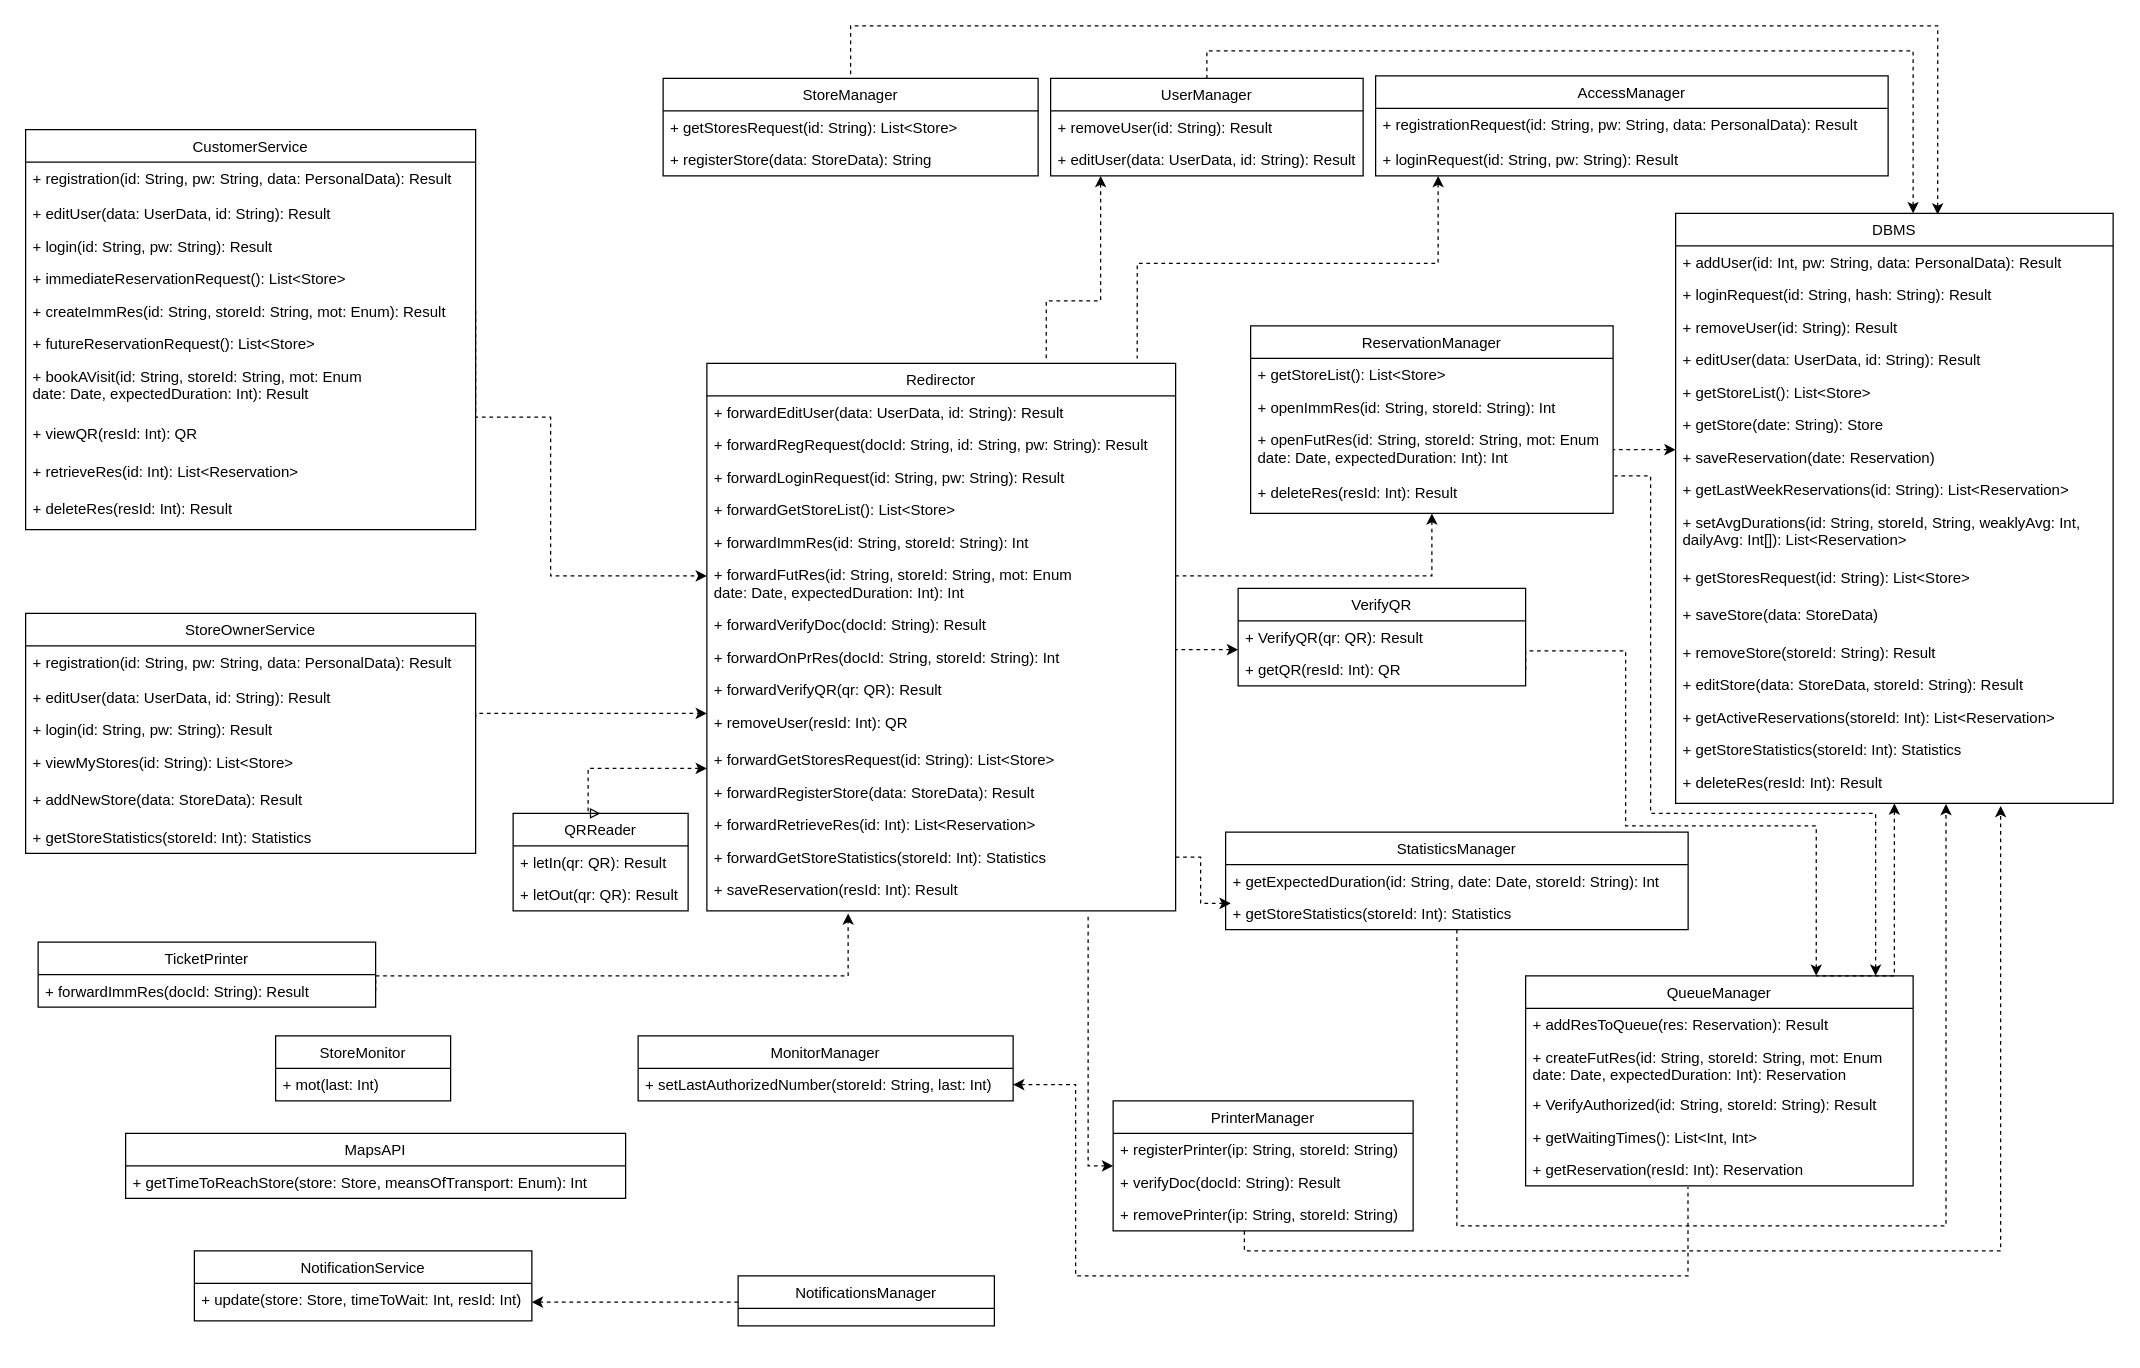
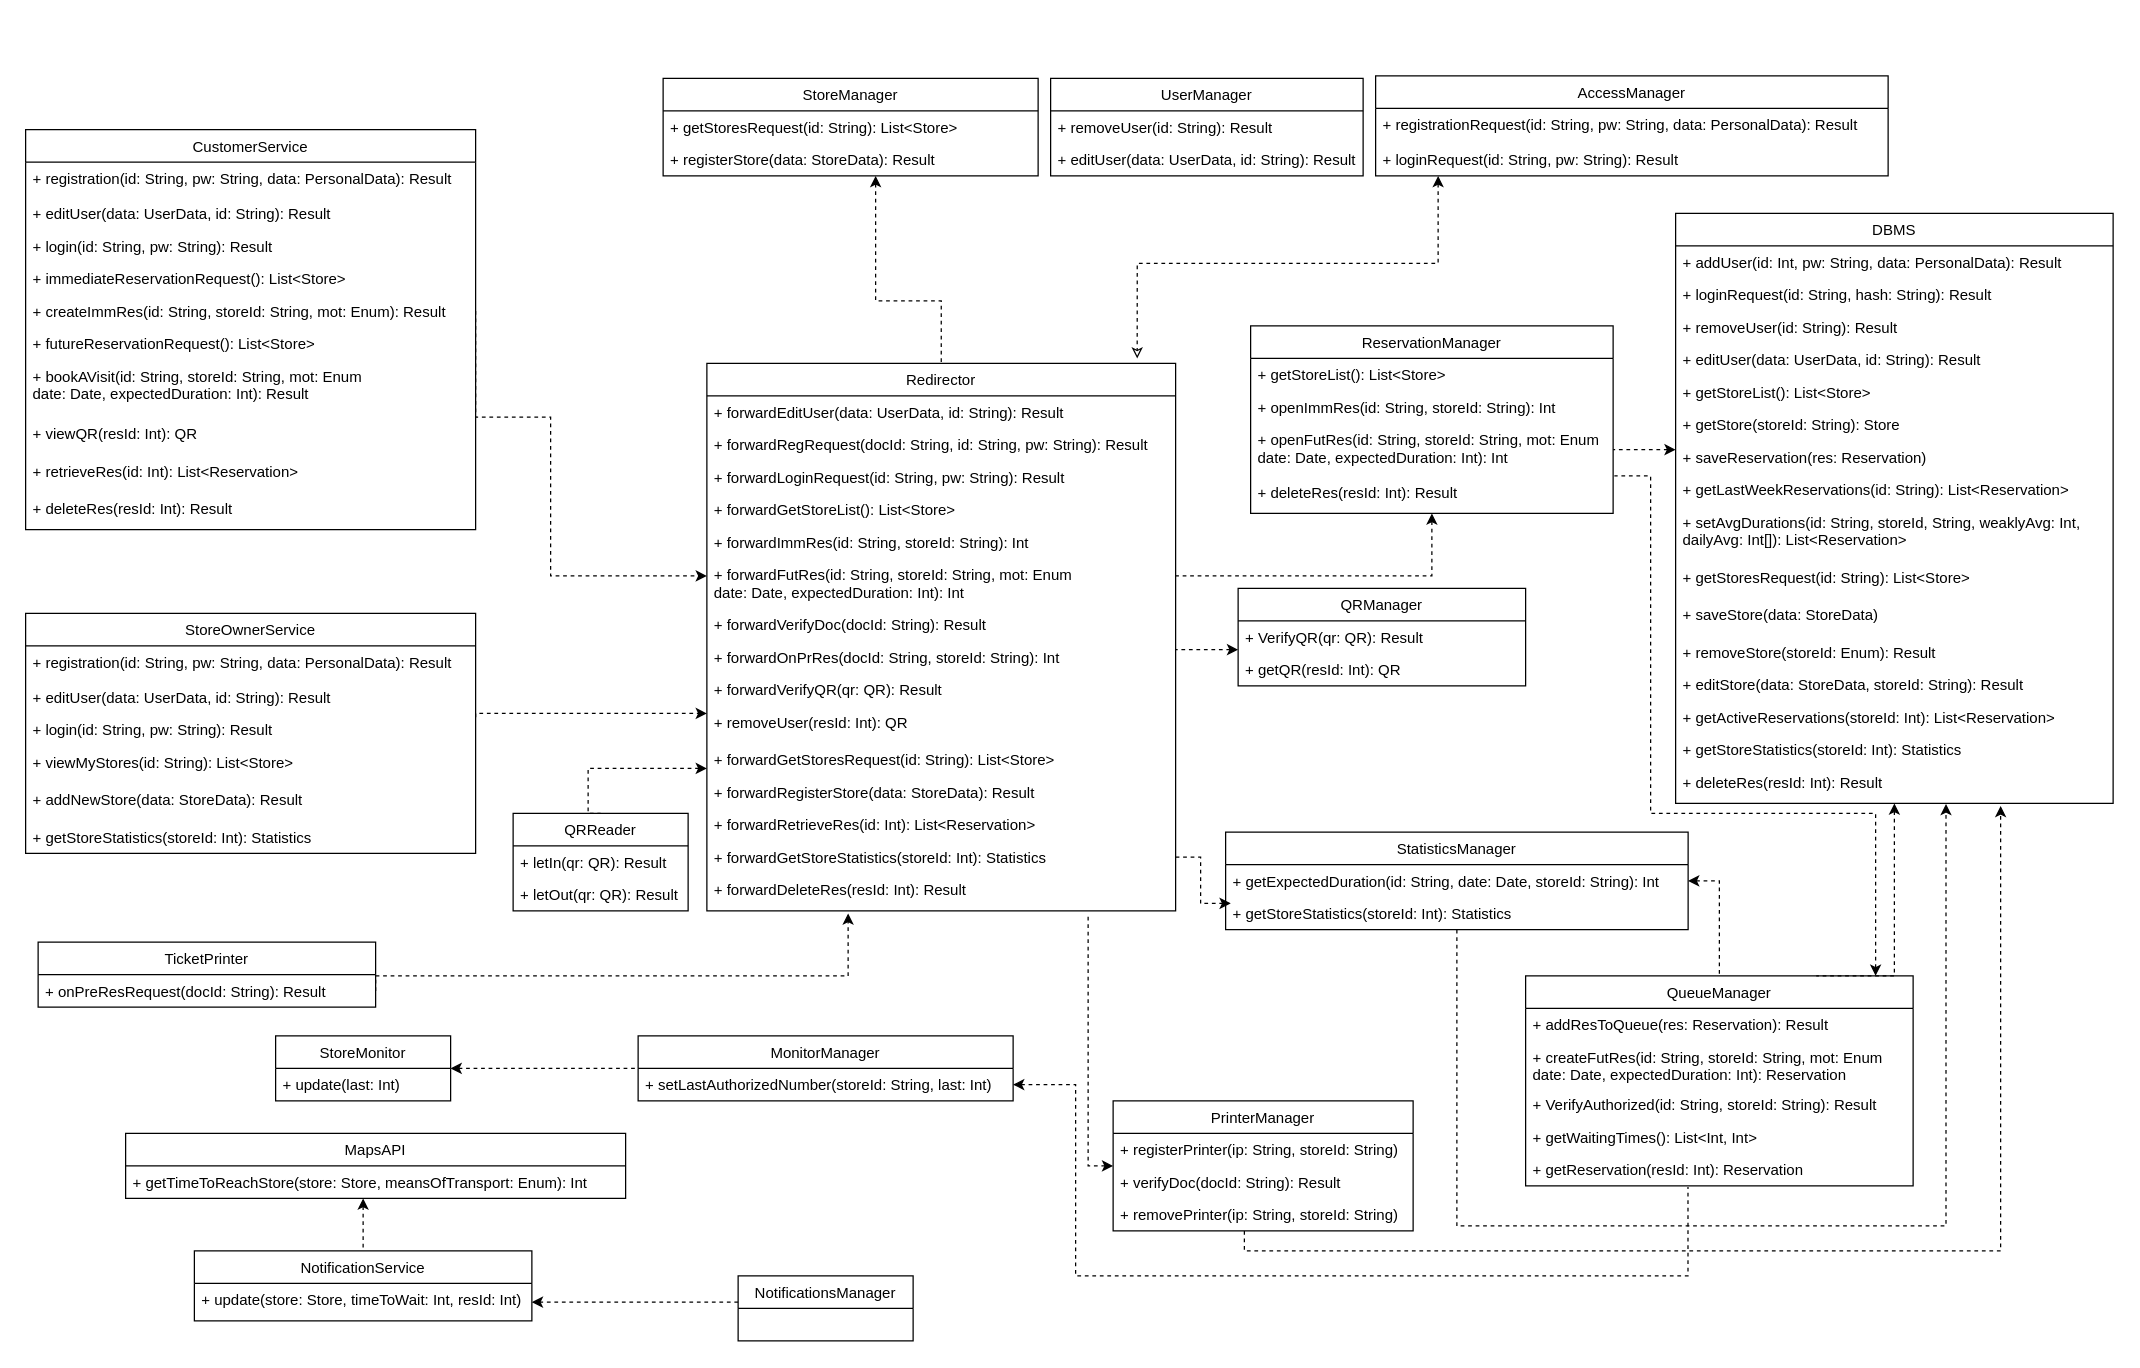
- <mxCell id="61" style="edgeStyle=orthogonalEdgeStyle;rounded=0;orthogonalLoop=1;jettySize=auto;html=1;startArrow=classic;startFill=1;endArrow=none;endFill=0;exitX=0.599;exitY=0.002;exitDx=0;exitDy=0;exitPerimeter=0;dashed=1;entryX=0.5;entryY=0;entryDx=0;entryDy=0;" parent="1" source="63" edge="1" target="29"><mxGeometry relative="1" as="geometry"><Array as="points"><mxPoint x="1550" y="20" /><mxPoint x="680" y="20" /></Array><mxPoint x="700" y="110" as="targetPoint" /></mxGeometry></mxCell>
- <mxCell id="60" style="edgeStyle=orthogonalEdgeStyle;rounded=0;orthogonalLoop=1;jettySize=auto;html=1;entryX=0.5;entryY=0;entryDx=0;entryDy=0;startArrow=classic;startFill=1;endArrow=none;endFill=0;dashed=1;" parent="1" source="63" target="85" edge="1"><mxGeometry relative="1" as="geometry"><Array as="points"><mxPoint x="1530" y="40" /><mxPoint x="965" y="40" /></Array></mxGeometry></mxCell>
- <mxCell id="31" value="+ registerStore(data: StoreData): String" style="text;strokeColor=none;fillColor=none;align=left;verticalAlign=top;spacingLeft=4;spacingRight=4;overflow=hidden;rotatable=0;points=[[0,0.5],[1,0.5]];portConstraint=eastwest;" parent="29" vertex="1"><mxGeometry y="52" width="300" height="26" as="geometry" /></mxCell>
+ <mxCell id="31" value="+ registerStore(data: StoreData): Result" style="text;strokeColor=none;fillColor=none;align=left;verticalAlign=top;spacingLeft=4;spacingRight=4;overflow=hidden;rotatable=0;points=[[0,0.5],[1,0.5]];portConstraint=eastwest;" parent="29" vertex="1"><mxGeometry y="52" width="300" height="26" as="geometry" /></mxCell>
- <mxCell id="84" style="edgeStyle=orthogonalEdgeStyle;rounded=0;orthogonalLoop=1;jettySize=auto;html=1;entryX=0.724;entryY=-0.006;entryDx=0;entryDy=0;entryPerimeter=0;startArrow=classic;startFill=1;endArrow=none;endFill=0;dashed=1;" parent="1" source="85" target="4" edge="1"><mxGeometry relative="1" as="geometry"><Array as="points"><mxPoint x="880" y="240" /><mxPoint x="837" y="240" /></Array></mxGeometry></mxCell>
+ <mxCell id="28" style="edgeStyle=orthogonalEdgeStyle;rounded=0;orthogonalLoop=1;jettySize=auto;html=1;entryX=0.5;entryY=0;entryDx=0;entryDy=0;startArrow=classic;startFill=1;endArrow=none;endFill=0;dashed=1;" parent="1" source="29" target="4" edge="1"><mxGeometry relative="1" as="geometry"><Array as="points"><mxPoint x="700" y="240" /><mxPoint x="753" y="240" /></Array></mxGeometry></mxCell>
- <mxCell id="80" style="edgeStyle=orthogonalEdgeStyle;rounded=0;orthogonalLoop=1;jettySize=auto;html=1;entryX=0.918;entryY=-0.009;entryDx=0;entryDy=0;entryPerimeter=0;startArrow=classic;startFill=1;endArrow=none;endFill=0;dashed=1;" parent="1" source="81" target="4" edge="1"><mxGeometry relative="1" as="geometry"><Array as="points"><mxPoint x="1150" y="210" /><mxPoint x="909" y="210" /></Array></mxGeometry></mxCell>
+ <mxCell id="80" style="edgeStyle=orthogonalEdgeStyle;rounded=0;orthogonalLoop=1;jettySize=auto;html=1;entryX=0.918;entryY=-0.009;entryDx=0;entryDy=0;entryPerimeter=0;startArrow=classic;startFill=1;endArrow=classic;endFill=0;dashed=1;" parent="1" source="81" target="4" edge="1"><mxGeometry relative="1" as="geometry"><Array as="points"><mxPoint x="1150" y="210" /><mxPoint x="909" y="210" /></Array></mxGeometry></mxCell>
- <mxCell id="69" value="+ getStore(date: String): Store " style="text;strokeColor=none;fillColor=none;align=left;verticalAlign=top;spacingLeft=4;spacingRight=4;overflow=hidden;rotatable=0;points=[[0,0.5],[1,0.5]];portConstraint=eastwest;" parent="63" vertex="1"><mxGeometry y="156" width="350" height="26" as="geometry" /></mxCell>
+ <mxCell id="69" value="+ getStore(storeId: String): Store " style="text;strokeColor=none;fillColor=none;align=left;verticalAlign=top;spacingLeft=4;spacingRight=4;overflow=hidden;rotatable=0;points=[[0,0.5],[1,0.5]];portConstraint=eastwest;" parent="63" vertex="1"><mxGeometry y="156" width="350" height="26" as="geometry" /></mxCell>
- <mxCell id="70" value="+ saveReservation(date: Reservation)" style="text;strokeColor=none;fillColor=none;align=left;verticalAlign=top;spacingLeft=4;spacingRight=4;overflow=hidden;rotatable=0;points=[[0,0.5],[1,0.5]];portConstraint=eastwest;" parent="63" vertex="1"><mxGeometry y="182" width="350" height="26" as="geometry" /></mxCell>
+ <mxCell id="70" value="+ saveReservation(res: Reservation)" style="text;strokeColor=none;fillColor=none;align=left;verticalAlign=top;spacingLeft=4;spacingRight=4;overflow=hidden;rotatable=0;points=[[0,0.5],[1,0.5]];portConstraint=eastwest;" parent="63" vertex="1"><mxGeometry y="182" width="350" height="26" as="geometry" /></mxCell>
- <mxCell id="57" value="VerifyQR" style="swimlane;fontStyle=0;childLayout=stackLayout;horizontal=1;startSize=26;fillColor=none;horizontalStack=0;resizeParent=1;resizeParentMax=0;resizeLast=0;collapsible=1;marginBottom=0;" parent="1" vertex="1"><mxGeometry x="990" y="470" width="230" height="78" as="geometry" /></mxCell>
+ <mxCell id="57" value="QRManager" style="swimlane;fontStyle=0;childLayout=stackLayout;horizontal=1;startSize=26;fillColor=none;horizontalStack=0;resizeParent=1;resizeParentMax=0;resizeLast=0;collapsible=1;marginBottom=0;" parent="1" vertex="1"><mxGeometry x="990" y="470" width="230" height="78" as="geometry" /></mxCell>
- <mxCell id="75" value="+ removeStore(storeId: String): Result" style="text;strokeColor=none;fillColor=none;align=left;verticalAlign=top;spacingLeft=4;spacingRight=4;overflow=hidden;rotatable=0;points=[[0,0.5],[1,0.5]];portConstraint=eastwest;" parent="63" vertex="1"><mxGeometry y="338" width="350" height="26" as="geometry" /></mxCell>
+ <mxCell id="75" value="+ removeStore(storeId: Enum): Result" style="text;strokeColor=none;fillColor=none;align=left;verticalAlign=top;spacingLeft=4;spacingRight=4;overflow=hidden;rotatable=0;points=[[0,0.5],[1,0.5]];portConstraint=eastwest;" parent="63" vertex="1"><mxGeometry y="338" width="350" height="26" as="geometry" /></mxCell>
- <mxCell id="2" style="edgeStyle=orthogonalEdgeStyle;rounded=0;orthogonalLoop=1;jettySize=auto;html=1;entryX=0.5;entryY=0;entryDx=0;entryDy=0;startArrow=classic;startFill=1;endArrow=block;endFill=0;dashed=1;" parent="1" source="4" target="21" edge="1"><mxGeometry relative="1" as="geometry"><Array as="points"><mxPoint x="470" y="614" /></Array></mxGeometry></mxCell>
+ <mxCell id="2" style="edgeStyle=orthogonalEdgeStyle;rounded=0;orthogonalLoop=1;jettySize=auto;html=1;entryX=0.5;entryY=0;entryDx=0;entryDy=0;startArrow=classic;startFill=1;endArrow=none;endFill=0;dashed=1;" parent="1" source="4" target="21" edge="1"><mxGeometry relative="1" as="geometry"><Array as="points"><mxPoint x="470" y="614" /></Array></mxGeometry></mxCell>
- <mxCell id="44" style="edgeStyle=orthogonalEdgeStyle;rounded=0;orthogonalLoop=1;jettySize=auto;html=1;entryX=1;entryY=0.5;entryDx=0;entryDy=0;startArrow=classic;startFill=1;endArrow=none;endFill=0;exitX=0.75;exitY=0;exitDx=0;exitDy=0;dashed=1;" parent="1" source="94" target="59" edge="1"><mxGeometry relative="1" as="geometry"><Array as="points"><mxPoint x="1453" y="660" /><mxPoint x="1300" y="660" /><mxPoint x="1300" y="520" /><mxPoint x="1220" y="520" /></Array></mxGeometry></mxCell>
- <mxCell id="19" value="+ saveReservation(resId: Int): Result" style="text;strokeColor=none;fillColor=none;align=left;verticalAlign=top;spacingLeft=4;spacingRight=4;overflow=hidden;rotatable=0;points=[[0,0.5],[1,0.5]];portConstraint=eastwest;" vertex="1" parent="4"><mxGeometry y="408" width="375" height="30" as="geometry" /></mxCell>
+ <mxCell id="19" value="+ forwardDeleteRes(resId: Int): Result" style="text;strokeColor=none;fillColor=none;align=left;verticalAlign=top;spacingLeft=4;spacingRight=4;overflow=hidden;rotatable=0;points=[[0,0.5],[1,0.5]];portConstraint=eastwest;" vertex="1" parent="4"><mxGeometry y="408" width="375" height="30" as="geometry" /></mxCell>
+ <mxCell id="38" style="edgeStyle=orthogonalEdgeStyle;rounded=0;orthogonalLoop=1;jettySize=auto;html=1;entryX=0.5;entryY=0;entryDx=0;entryDy=0;startArrow=classic;startFill=1;endArrow=none;endFill=0;dashed=1;" parent="1" source="40" target="94" edge="1"><mxGeometry relative="1" as="geometry"><Array as="points"><mxPoint x="1375" y="704" /></Array></mxGeometry></mxCell>
- <mxCell id="25" value="+ forwardImmRes(docId: String): Result" style="text;strokeColor=none;fillColor=none;align=left;verticalAlign=top;spacingLeft=4;spacingRight=4;overflow=hidden;rotatable=0;points=[[0,0.5],[1,0.5]];portConstraint=eastwest;" parent="24" vertex="1"><mxGeometry y="26" width="270" height="26" as="geometry" /></mxCell>
+ <mxCell id="25" value="+ onPreResRequest(docId: String): Result" style="text;strokeColor=none;fillColor=none;align=left;verticalAlign=top;spacingLeft=4;spacingRight=4;overflow=hidden;rotatable=0;points=[[0,0.5],[1,0.5]];portConstraint=eastwest;" parent="24" vertex="1"><mxGeometry y="26" width="270" height="26" as="geometry" /></mxCell>
+ <mxCell id="93" style="edgeStyle=orthogonalEdgeStyle;rounded=0;orthogonalLoop=1;jettySize=auto;html=1;entryX=0;entryY=0.5;entryDx=0;entryDy=0;endArrow=none;endFill=0;startArrow=classic;startFill=1;exitX=1;exitY=0.5;exitDx=0;exitDy=0;dashed=1;" parent="1" source="26" target="54" edge="1"><mxGeometry relative="1" as="geometry"><mxPoint x="240" y="850" as="sourcePoint" /><mxPoint x="565" y="643" as="targetPoint" /><Array as="points"><mxPoint x="390" y="854" /><mxPoint x="390" y="854" /></Array></mxGeometry></mxCell>
- <mxCell id="27" value="+ mot(last: Int)" style="text;strokeColor=none;fillColor=none;align=left;verticalAlign=top;spacingLeft=4;spacingRight=4;overflow=hidden;rotatable=0;points=[[0,0.5],[1,0.5]];portConstraint=eastwest;" parent="26" vertex="1"><mxGeometry y="26" width="140" height="26" as="geometry" /></mxCell>
+ <mxCell id="27" value="+ update(last: Int)" style="text;strokeColor=none;fillColor=none;align=left;verticalAlign=top;spacingLeft=4;spacingRight=4;overflow=hidden;rotatable=0;points=[[0,0.5],[1,0.5]];portConstraint=eastwest;" parent="26" vertex="1"><mxGeometry y="26" width="140" height="26" as="geometry" /></mxCell>
+ <mxCell id="88" style="edgeStyle=orthogonalEdgeStyle;rounded=0;orthogonalLoop=1;jettySize=auto;html=1;entryX=0.5;entryY=0;entryDx=0;entryDy=0;startArrow=classic;startFill=1;endArrow=none;endFill=0;dashed=1;" parent="1" source="89" target="100" edge="1"><mxGeometry relative="1" as="geometry"><Array as="points"><mxPoint x="290" y="1000" /></Array></mxGeometry></mxCell>
- <mxCell id="46" value="NotificationsManager" style="swimlane;fontStyle=0;childLayout=stackLayout;horizontal=1;startSize=26;fillColor=none;horizontalStack=0;resizeParent=1;resizeParentMax=0;resizeLast=0;collapsible=1;marginBottom=0;" parent="1" vertex="1"><mxGeometry x="590" y="1020" width="205" height="40" as="geometry" /></mxCell>
+ <mxCell id="46" value="NotificationsManager" style="swimlane;fontStyle=0;childLayout=stackLayout;horizontal=1;startSize=26;fillColor=none;horizontalStack=0;resizeParent=1;resizeParentMax=0;resizeLast=0;collapsible=1;marginBottom=0;" parent="1" vertex="1"><mxGeometry x="590" y="1020" width="140" height="52" as="geometry" /></mxCell>
